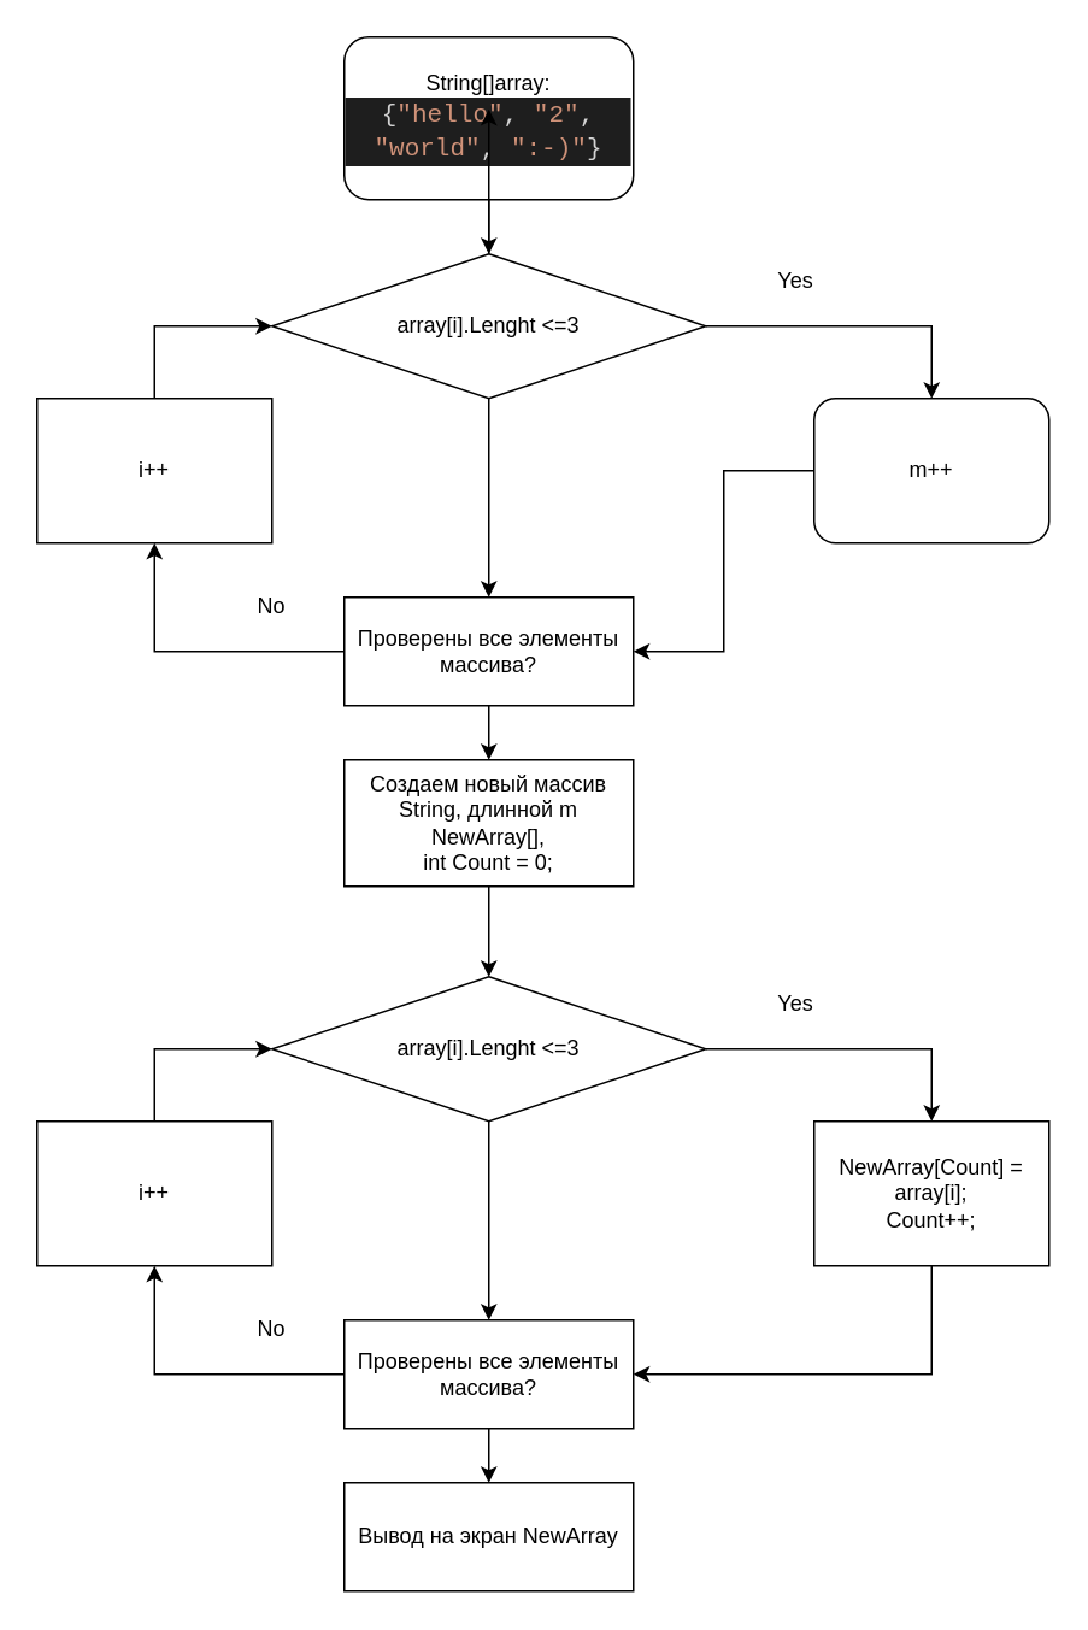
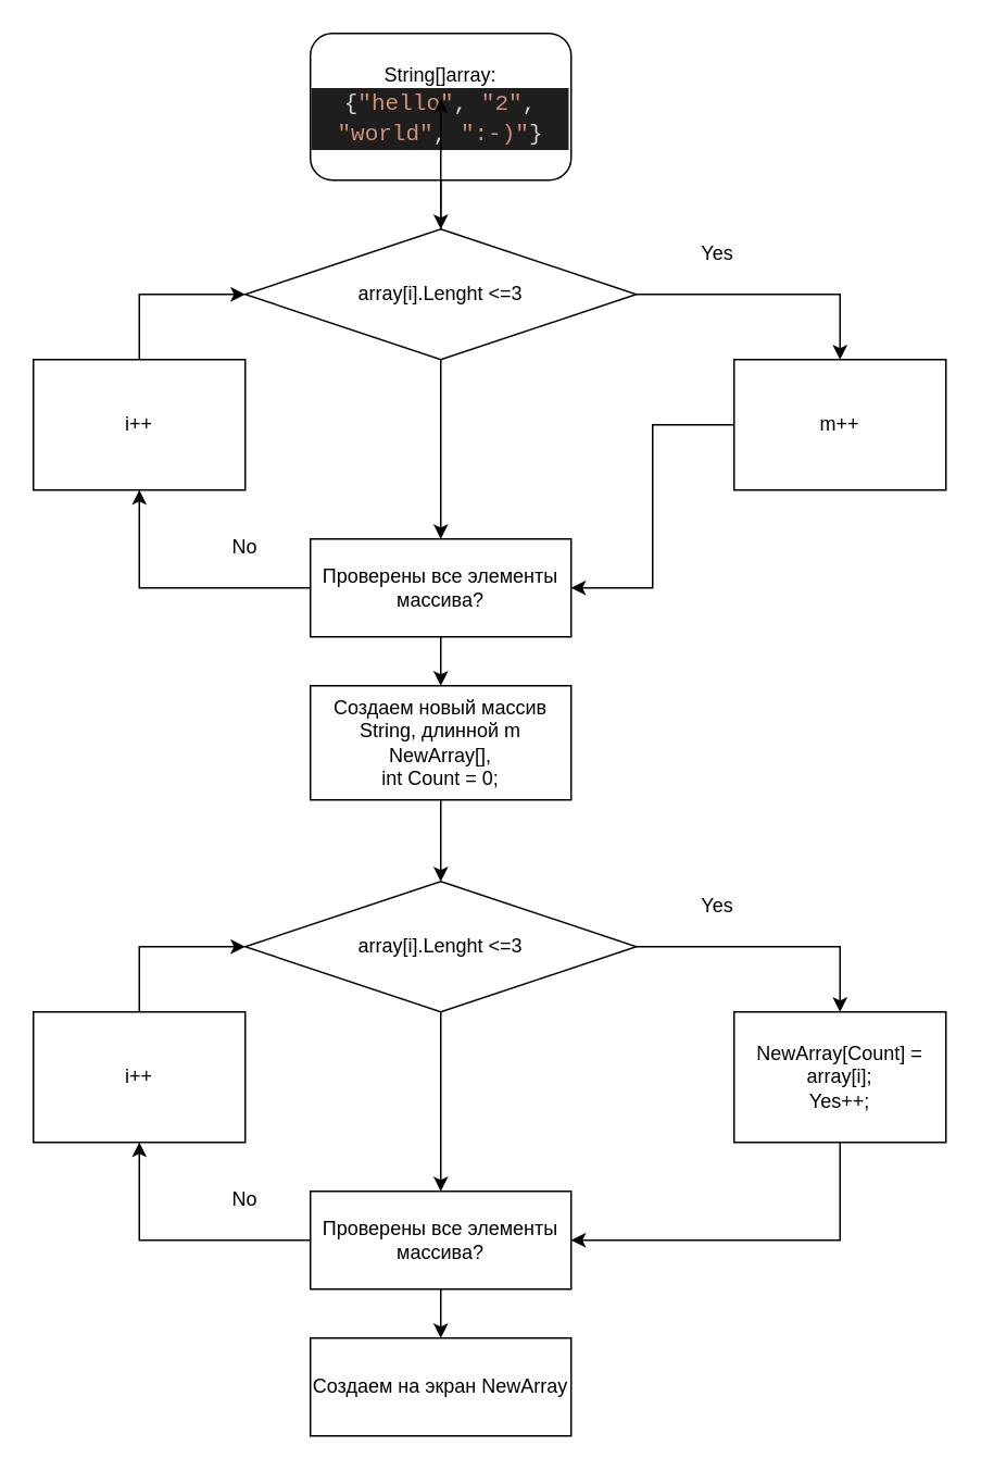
- <mxCell id="9" value="m++" style="whiteSpace=wrap;html=1;rounded=1;" vertex="1" parent="1"><mxGeometry x="450" y="220" width="130" height="80" as="geometry" /></mxCell>
+ <mxCell id="9" value="m++" style="rounded=0;whiteSpace=wrap;html=1;" vertex="1" parent="1"><mxGeometry x="450" y="220" width="130" height="80" as="geometry" /></mxCell>
- <mxCell id="23" value="NewArray[Count] = array[i];&lt;br&gt;Count++;" style="rounded=0;whiteSpace=wrap;html=1;" vertex="1" parent="1"><mxGeometry x="450" y="620" width="130" height="80" as="geometry" /></mxCell>
+ <mxCell id="23" value="NewArray[Count] = array[i];&lt;br&gt;Yes++;" style="rounded=0;whiteSpace=wrap;html=1;" vertex="1" parent="1"><mxGeometry x="450" y="620" width="130" height="80" as="geometry" /></mxCell>
- <mxCell id="31" value="Вывод на экран NewArray" style="rounded=0;whiteSpace=wrap;html=1;" vertex="1" parent="1"><mxGeometry x="190" y="820" width="160" height="60" as="geometry" /></mxCell>
+ <mxCell id="31" value="Создаем на экран NewArray" style="rounded=0;whiteSpace=wrap;html=1;" vertex="1" parent="1"><mxGeometry x="190" y="820" width="160" height="60" as="geometry" /></mxCell>
